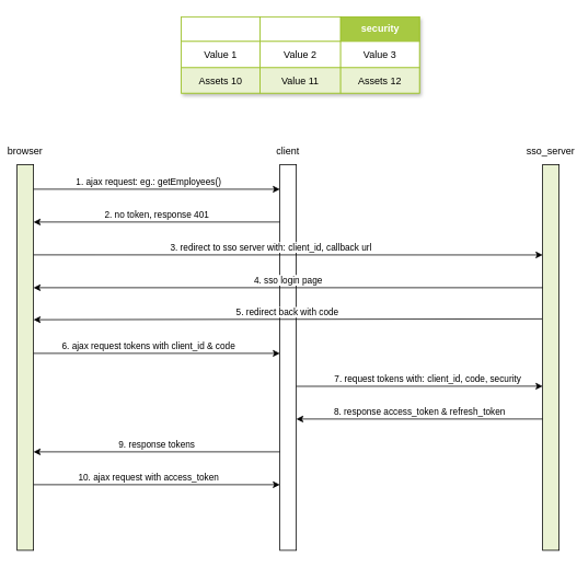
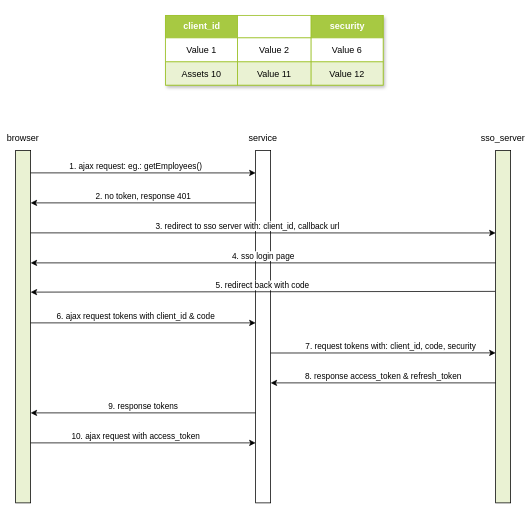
- <mxCell id="17" value="client_id" style="connectable=0;recursiveResize=0;strokeColor=inherit;fillColor=#ffffff;align=center;fontStyle=1;fontColor=#FFFFFF;html=1;" vertex="1" parent="16"><mxGeometry width="96" height="30" as="geometry"><mxRectangle width="96" height="30" as="alternateBounds" /></mxGeometry></mxCell>
+ <mxCell id="17" value="client_id" style="connectable=0;recursiveResize=0;strokeColor=inherit;fillColor=#A7C942;align=center;fontStyle=1;fontColor=#FFFFFF;html=1;" vertex="1" parent="16"><mxGeometry width="96" height="30" as="geometry"><mxRectangle width="96" height="30" as="alternateBounds" /></mxGeometry></mxCell>
- <mxCell id="23" value="Value 3" style="connectable=0;recursiveResize=0;strokeColor=inherit;fillColor=inherit;align=center;whiteSpace=wrap;html=1;" vertex="1" parent="20"><mxGeometry x="194" width="96" height="32" as="geometry"><mxRectangle width="96" height="32" as="alternateBounds" /></mxGeometry></mxCell>
+ <mxCell id="23" value="Value 6" style="connectable=0;recursiveResize=0;strokeColor=inherit;fillColor=inherit;align=center;whiteSpace=wrap;html=1;" vertex="1" parent="20"><mxGeometry x="194" width="96" height="32" as="geometry"><mxRectangle width="96" height="32" as="alternateBounds" /></mxGeometry></mxCell>
- <mxCell id="27" value="Assets 12" style="connectable=0;recursiveResize=0;strokeColor=inherit;fillColor=inherit;whiteSpace=wrap;html=1;" vertex="1" parent="24"><mxGeometry x="194" width="96" height="31" as="geometry"><mxRectangle width="96" height="31" as="alternateBounds" /></mxGeometry></mxCell>
+ <mxCell id="27" value="Value 12" style="connectable=0;recursiveResize=0;strokeColor=inherit;fillColor=inherit;whiteSpace=wrap;html=1;" vertex="1" parent="24"><mxGeometry x="194" width="96" height="31" as="geometry"><mxRectangle width="96" height="31" as="alternateBounds" /></mxGeometry></mxCell>
- <mxCell id="3" value="client" style="rounded=0;whiteSpace=wrap;html=1;verticalAlign=top;horizontal=1;spacingTop=-30;" vertex="1" parent="1"><mxGeometry x="340" y="200" width="20" height="470" as="geometry" /></mxCell>
+ <mxCell id="3" value="service" style="rounded=0;whiteSpace=wrap;html=1;verticalAlign=top;horizontal=1;spacingTop=-30;" vertex="1" parent="1"><mxGeometry x="340" y="200" width="20" height="470" as="geometry" /></mxCell>
